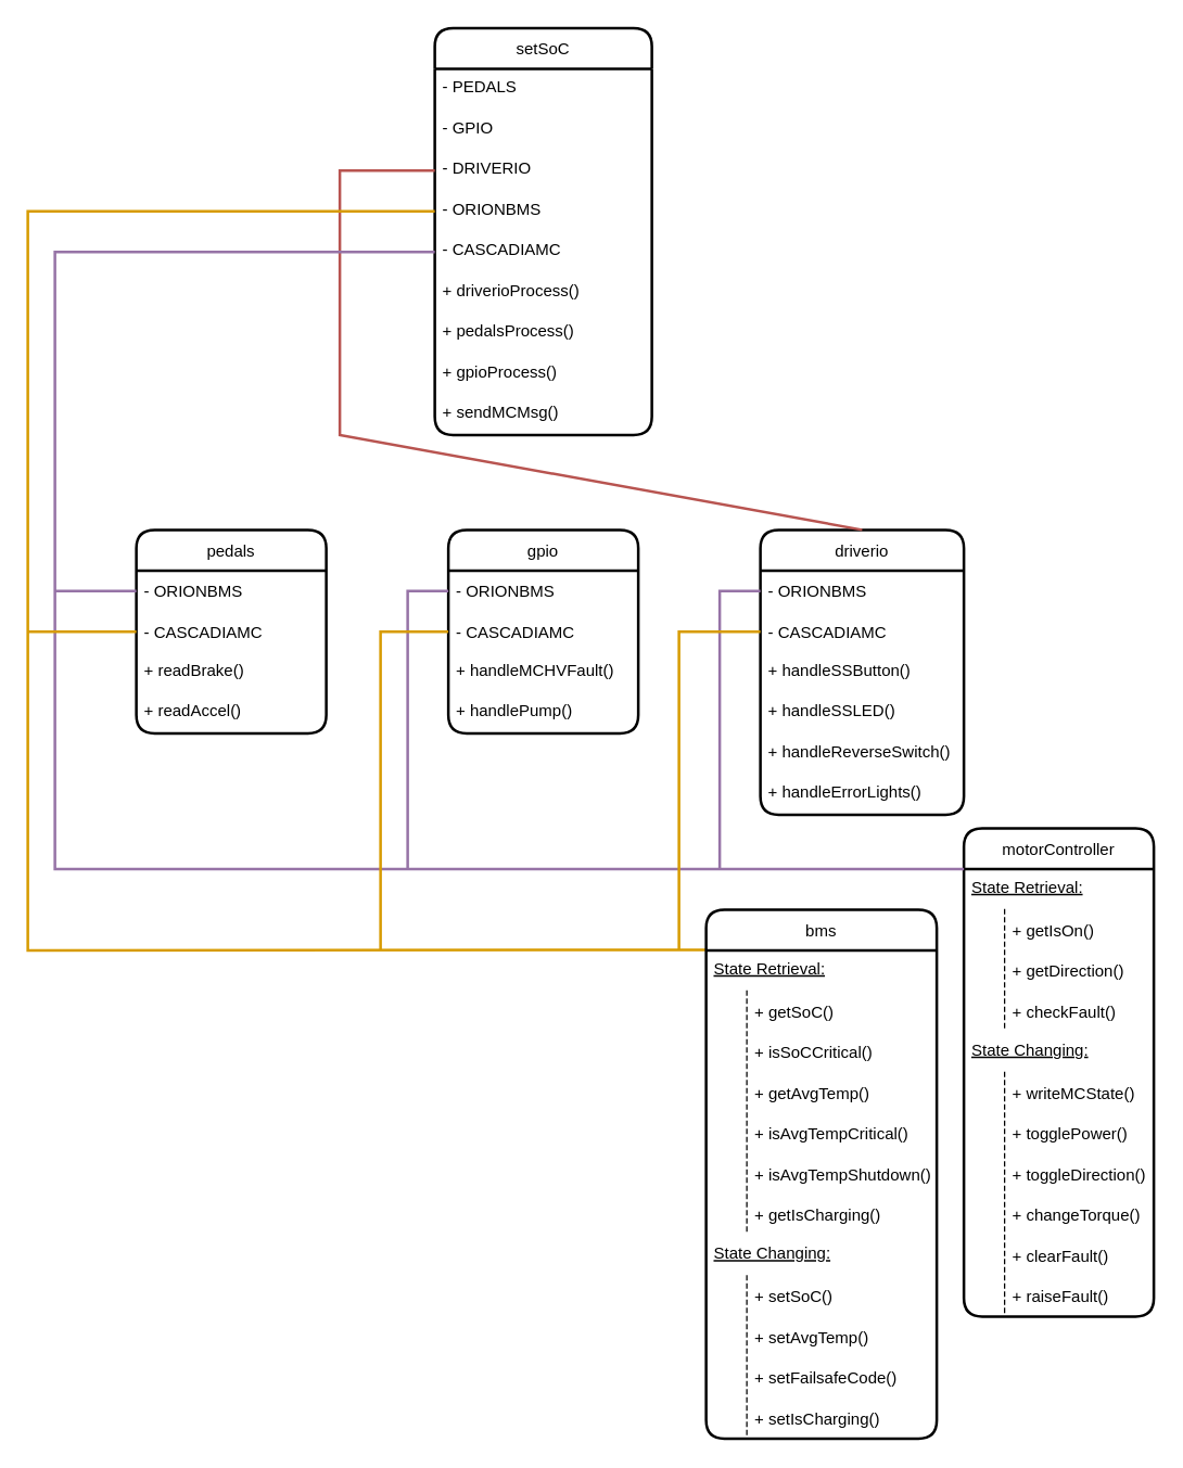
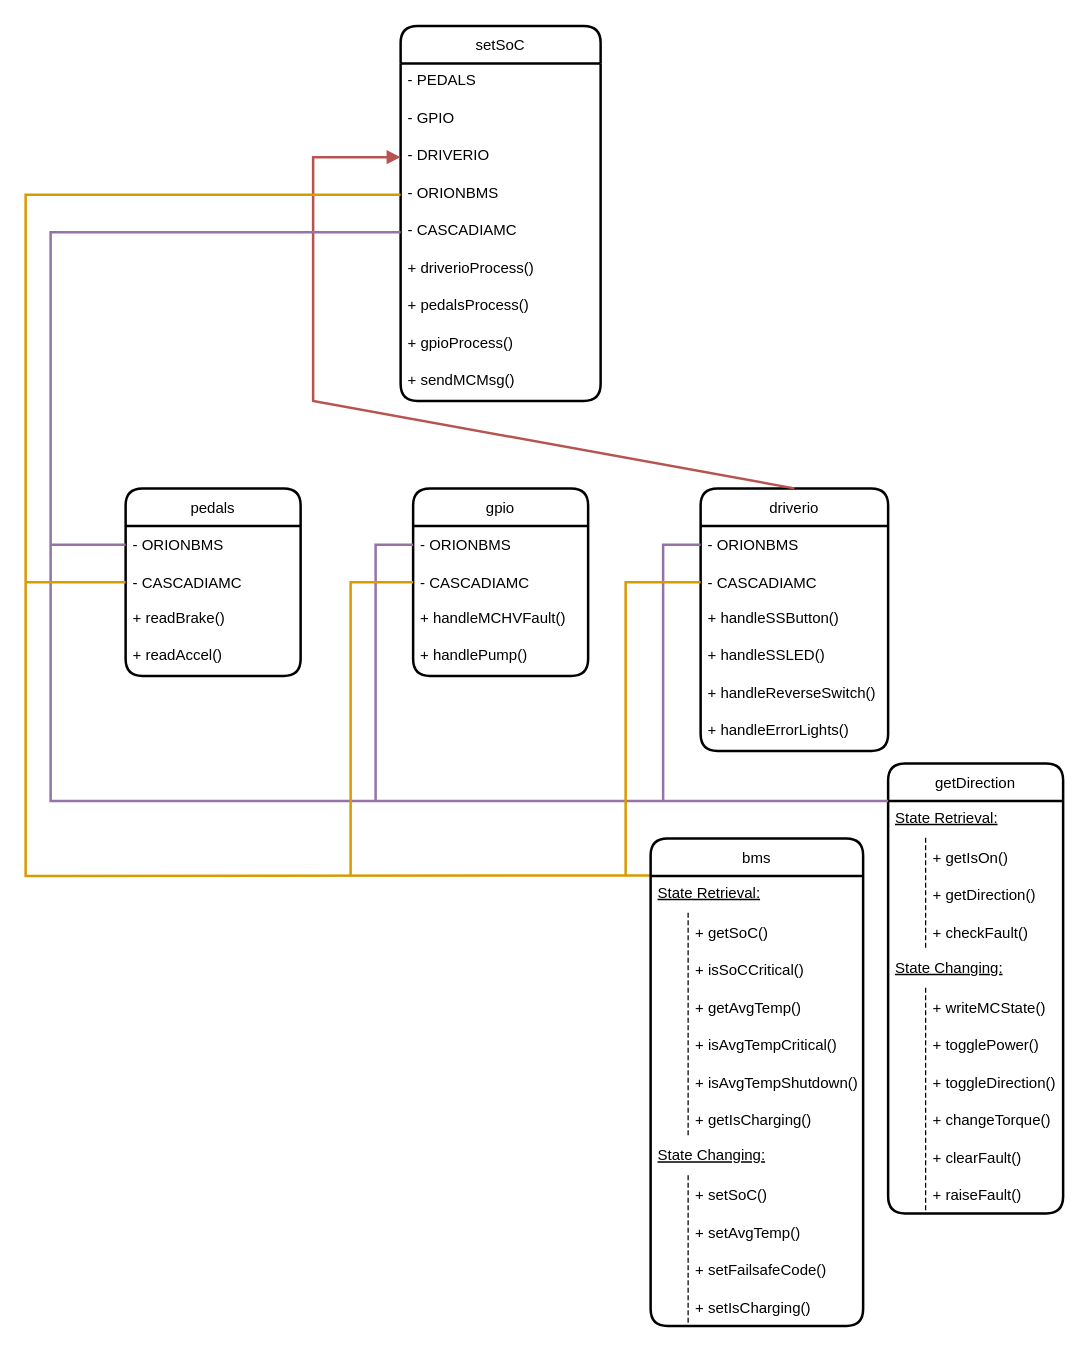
- <mxCell id="50" value="" style="endArrow=none;html=1;strokeWidth=2;rounded=0;entryX=0;entryY=0.5;entryDx=0;entryDy=0;exitX=0.5;exitY=0;exitDx=0;exitDy=0;fillColor=#f8cecc;strokeColor=#b85450;" edge="1" parent="1" source="22" target="5"><mxGeometry width="50" height="50" relative="1" as="geometry"><mxPoint x="430" y="400" as="sourcePoint" /><mxPoint x="480" y="350" as="targetPoint" /><Array as="points"><mxPoint x="250" y="320" /><mxPoint x="250" y="125" /></Array></mxGeometry></mxCell>
+ <mxCell id="50" value="" style="endArrow=block;html=1;strokeWidth=2;rounded=0;entryX=0;entryY=0.5;entryDx=0;entryDy=0;exitX=0.5;exitY=0;exitDx=0;exitDy=0;fillColor=#f8cecc;strokeColor=#b85450;" edge="1" parent="1" source="22" target="5"><mxGeometry width="50" height="50" relative="1" as="geometry"><mxPoint x="430" y="400" as="sourcePoint" /><mxPoint x="480" y="350" as="targetPoint" /><Array as="points"><mxPoint x="250" y="320" /><mxPoint x="250" y="125" /></Array></mxGeometry></mxCell>
- <mxCell id="29" value="motorController" style="swimlane;fontStyle=0;childLayout=stackLayout;horizontal=1;startSize=30;horizontalStack=0;resizeParent=1;resizeParentMax=0;resizeLast=0;collapsible=1;marginBottom=0;rounded=1;strokeWidth=2;" vertex="1" parent="1"><mxGeometry x="710" y="610" width="140" height="360" as="geometry" /></mxCell>
+ <mxCell id="29" value="getDirection" style="swimlane;fontStyle=0;childLayout=stackLayout;horizontal=1;startSize=30;horizontalStack=0;resizeParent=1;resizeParentMax=0;resizeLast=0;collapsible=1;marginBottom=0;rounded=1;strokeWidth=2;" vertex="1" parent="1"><mxGeometry x="710" y="610" width="140" height="360" as="geometry" /></mxCell>
